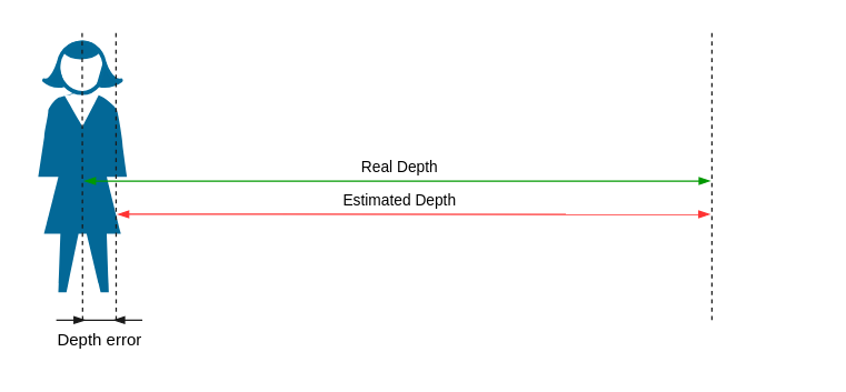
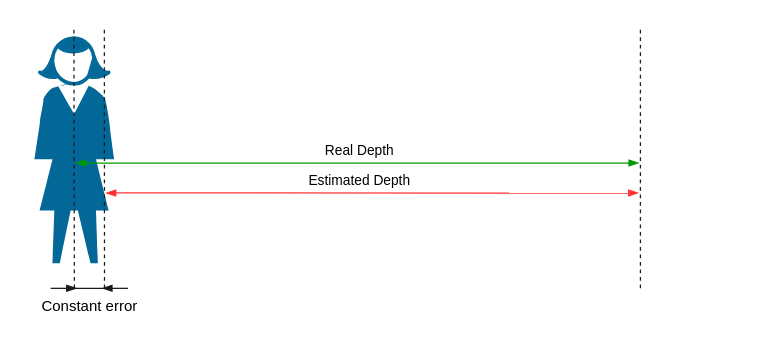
- <mxCell id="9" value="Depth error" style="text;html=1;strokeColor=none;fillColor=none;align=center;verticalAlign=middle;whiteSpace=wrap;rounded=0;" vertex="1" parent="1"><mxGeometry x="20" y="230" width="103" height="30" as="geometry" /></mxCell>
+ <mxCell id="9" value="Constant error" style="text;html=1;strokeColor=none;fillColor=none;align=center;verticalAlign=middle;whiteSpace=wrap;rounded=0;" vertex="1" parent="1"><mxGeometry x="20" y="230" width="103" height="30" as="geometry" /></mxCell>
